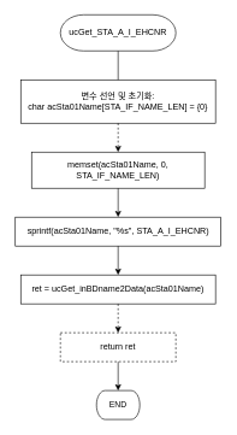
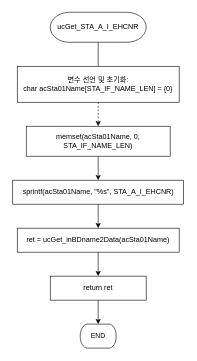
- <mxCell id="13" value="" style="endArrow=classic;html=1;rounded=0;exitX=0.5;exitY=1;exitDx=0;exitDy=0;entryX=0.5;entryY=0;entryDx=0;entryDy=0;dashed=1;" parent="1" source="6" target="7" edge="1"><mxGeometry width="50" height="50" relative="1" as="geometry"><mxPoint x="163" y="480" as="sourcePoint" /><mxPoint x="163" y="510" as="targetPoint" /></mxGeometry></mxCell>
+ <mxCell id="13" value="" style="endArrow=classic;html=1;rounded=0;exitX=0.5;exitY=1;exitDx=0;exitDy=0;entryX=0.5;entryY=0;entryDx=0;entryDy=0;" parent="1" source="6" target="7" edge="1"><mxGeometry width="50" height="50" relative="1" as="geometry"><mxPoint x="163" y="480" as="sourcePoint" /><mxPoint x="163" y="510" as="targetPoint" /></mxGeometry></mxCell>
- <mxCell id="7" value="return ret" style="rounded=0;whiteSpace=wrap;html=1;strokeWidth=1;fontStyle=0;fillColor=none;strokeColor=#000000;dashed=1;" parent="1" vertex="1"><mxGeometry x="83" y="460" width="160" height="40" as="geometry" /></mxCell>
+ <mxCell id="7" value="return ret" style="rounded=0;whiteSpace=wrap;html=1;strokeWidth=1;fontStyle=0;fillColor=none;strokeColor=#000000;" parent="1" vertex="1"><mxGeometry x="83" y="460" width="160" height="40" as="geometry" /></mxCell>
